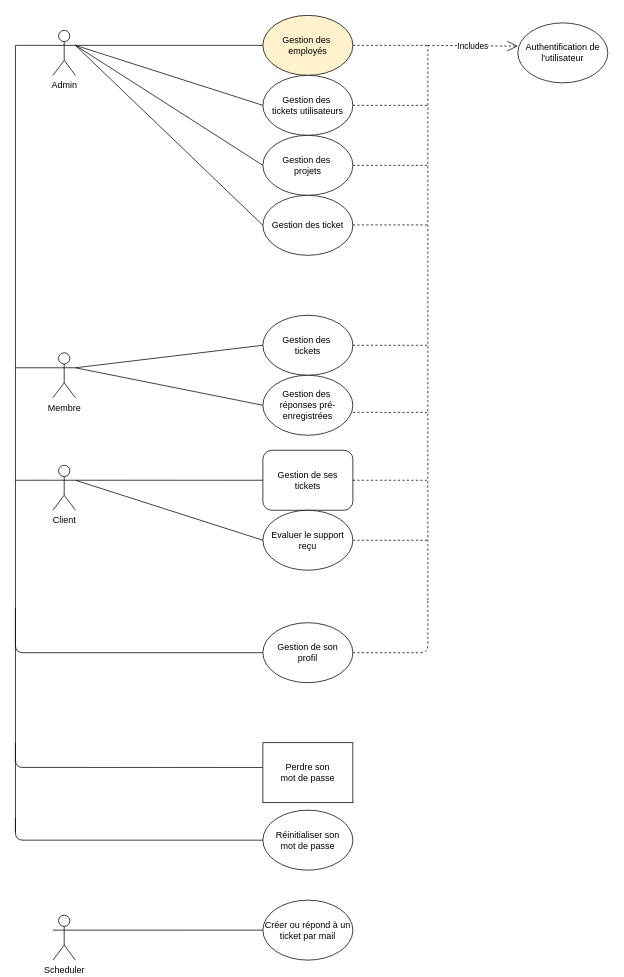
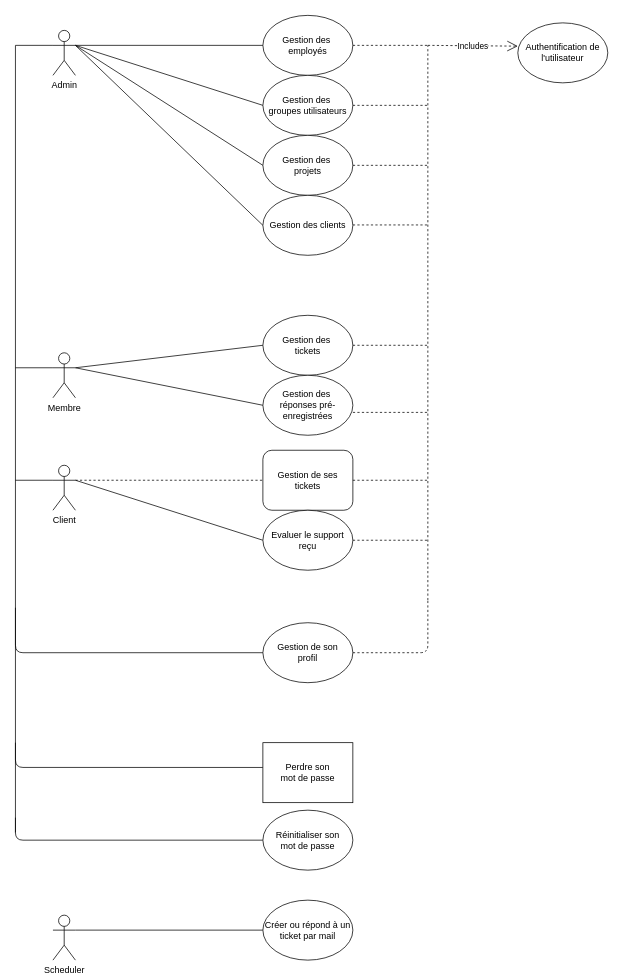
- <mxCell id="8" value="Gestion des&amp;nbsp;&lt;br&gt;employés" style="ellipse;whiteSpace=wrap;html=1;fillColor=#fff2cc;" parent="1" vertex="1"><mxGeometry x="350" width="120" height="80" as="geometry" y="20" /></mxCell>
+ <mxCell id="8" value="Gestion des&amp;nbsp;&lt;br&gt;employés" style="ellipse;whiteSpace=wrap;html=1;" parent="1" vertex="1"><mxGeometry x="350" width="120" height="80" as="geometry" y="20" /></mxCell>
- <mxCell id="13" value="Gestion des&amp;nbsp;&lt;br&gt;tickets utilisateurs" style="ellipse;whiteSpace=wrap;html=1;" parent="1" vertex="1"><mxGeometry x="350" y="100" width="120" height="80" as="geometry" /></mxCell>
+ <mxCell id="13" value="Gestion des&amp;nbsp;&lt;br&gt;groupes utilisateurs" style="ellipse;whiteSpace=wrap;html=1;" parent="1" vertex="1"><mxGeometry x="350" y="100" width="120" height="80" as="geometry" /></mxCell>
- <mxCell id="31" value="Gestion des ticket" style="ellipse;whiteSpace=wrap;html=1;" parent="1" vertex="1"><mxGeometry x="350" y="260" width="120" height="80" as="geometry" /></mxCell>
+ <mxCell id="31" value="Gestion des clients" style="ellipse;whiteSpace=wrap;html=1;" parent="1" vertex="1"><mxGeometry x="350" y="260" width="120" height="80" as="geometry" /></mxCell>
- <mxCell id="12" value="" style="endArrow=none;html=1;entryX=0;entryY=0.5;entryDx=0;entryDy=0;exitX=1;exitY=0.333;exitDx=0;exitDy=0;exitPerimeter=0;" parent="1" source="5" target="7" edge="1"><mxGeometry width="50" height="50" relative="1" as="geometry"><mxPoint x="100" y="550" as="sourcePoint" /><mxPoint x="350" y="-70" as="targetPoint" /></mxGeometry></mxCell>
+ <mxCell id="12" value="" style="endArrow=none;html=1;entryX=0;entryY=0.5;entryDx=0;entryDy=0;exitX=1;exitY=0.333;exitDx=0;exitDy=0;exitPerimeter=0;dashed=1;" parent="1" source="5" target="7" edge="1"><mxGeometry width="50" height="50" relative="1" as="geometry"><mxPoint x="100" y="550" as="sourcePoint" /><mxPoint x="350" y="-70" as="targetPoint" /></mxGeometry></mxCell>
